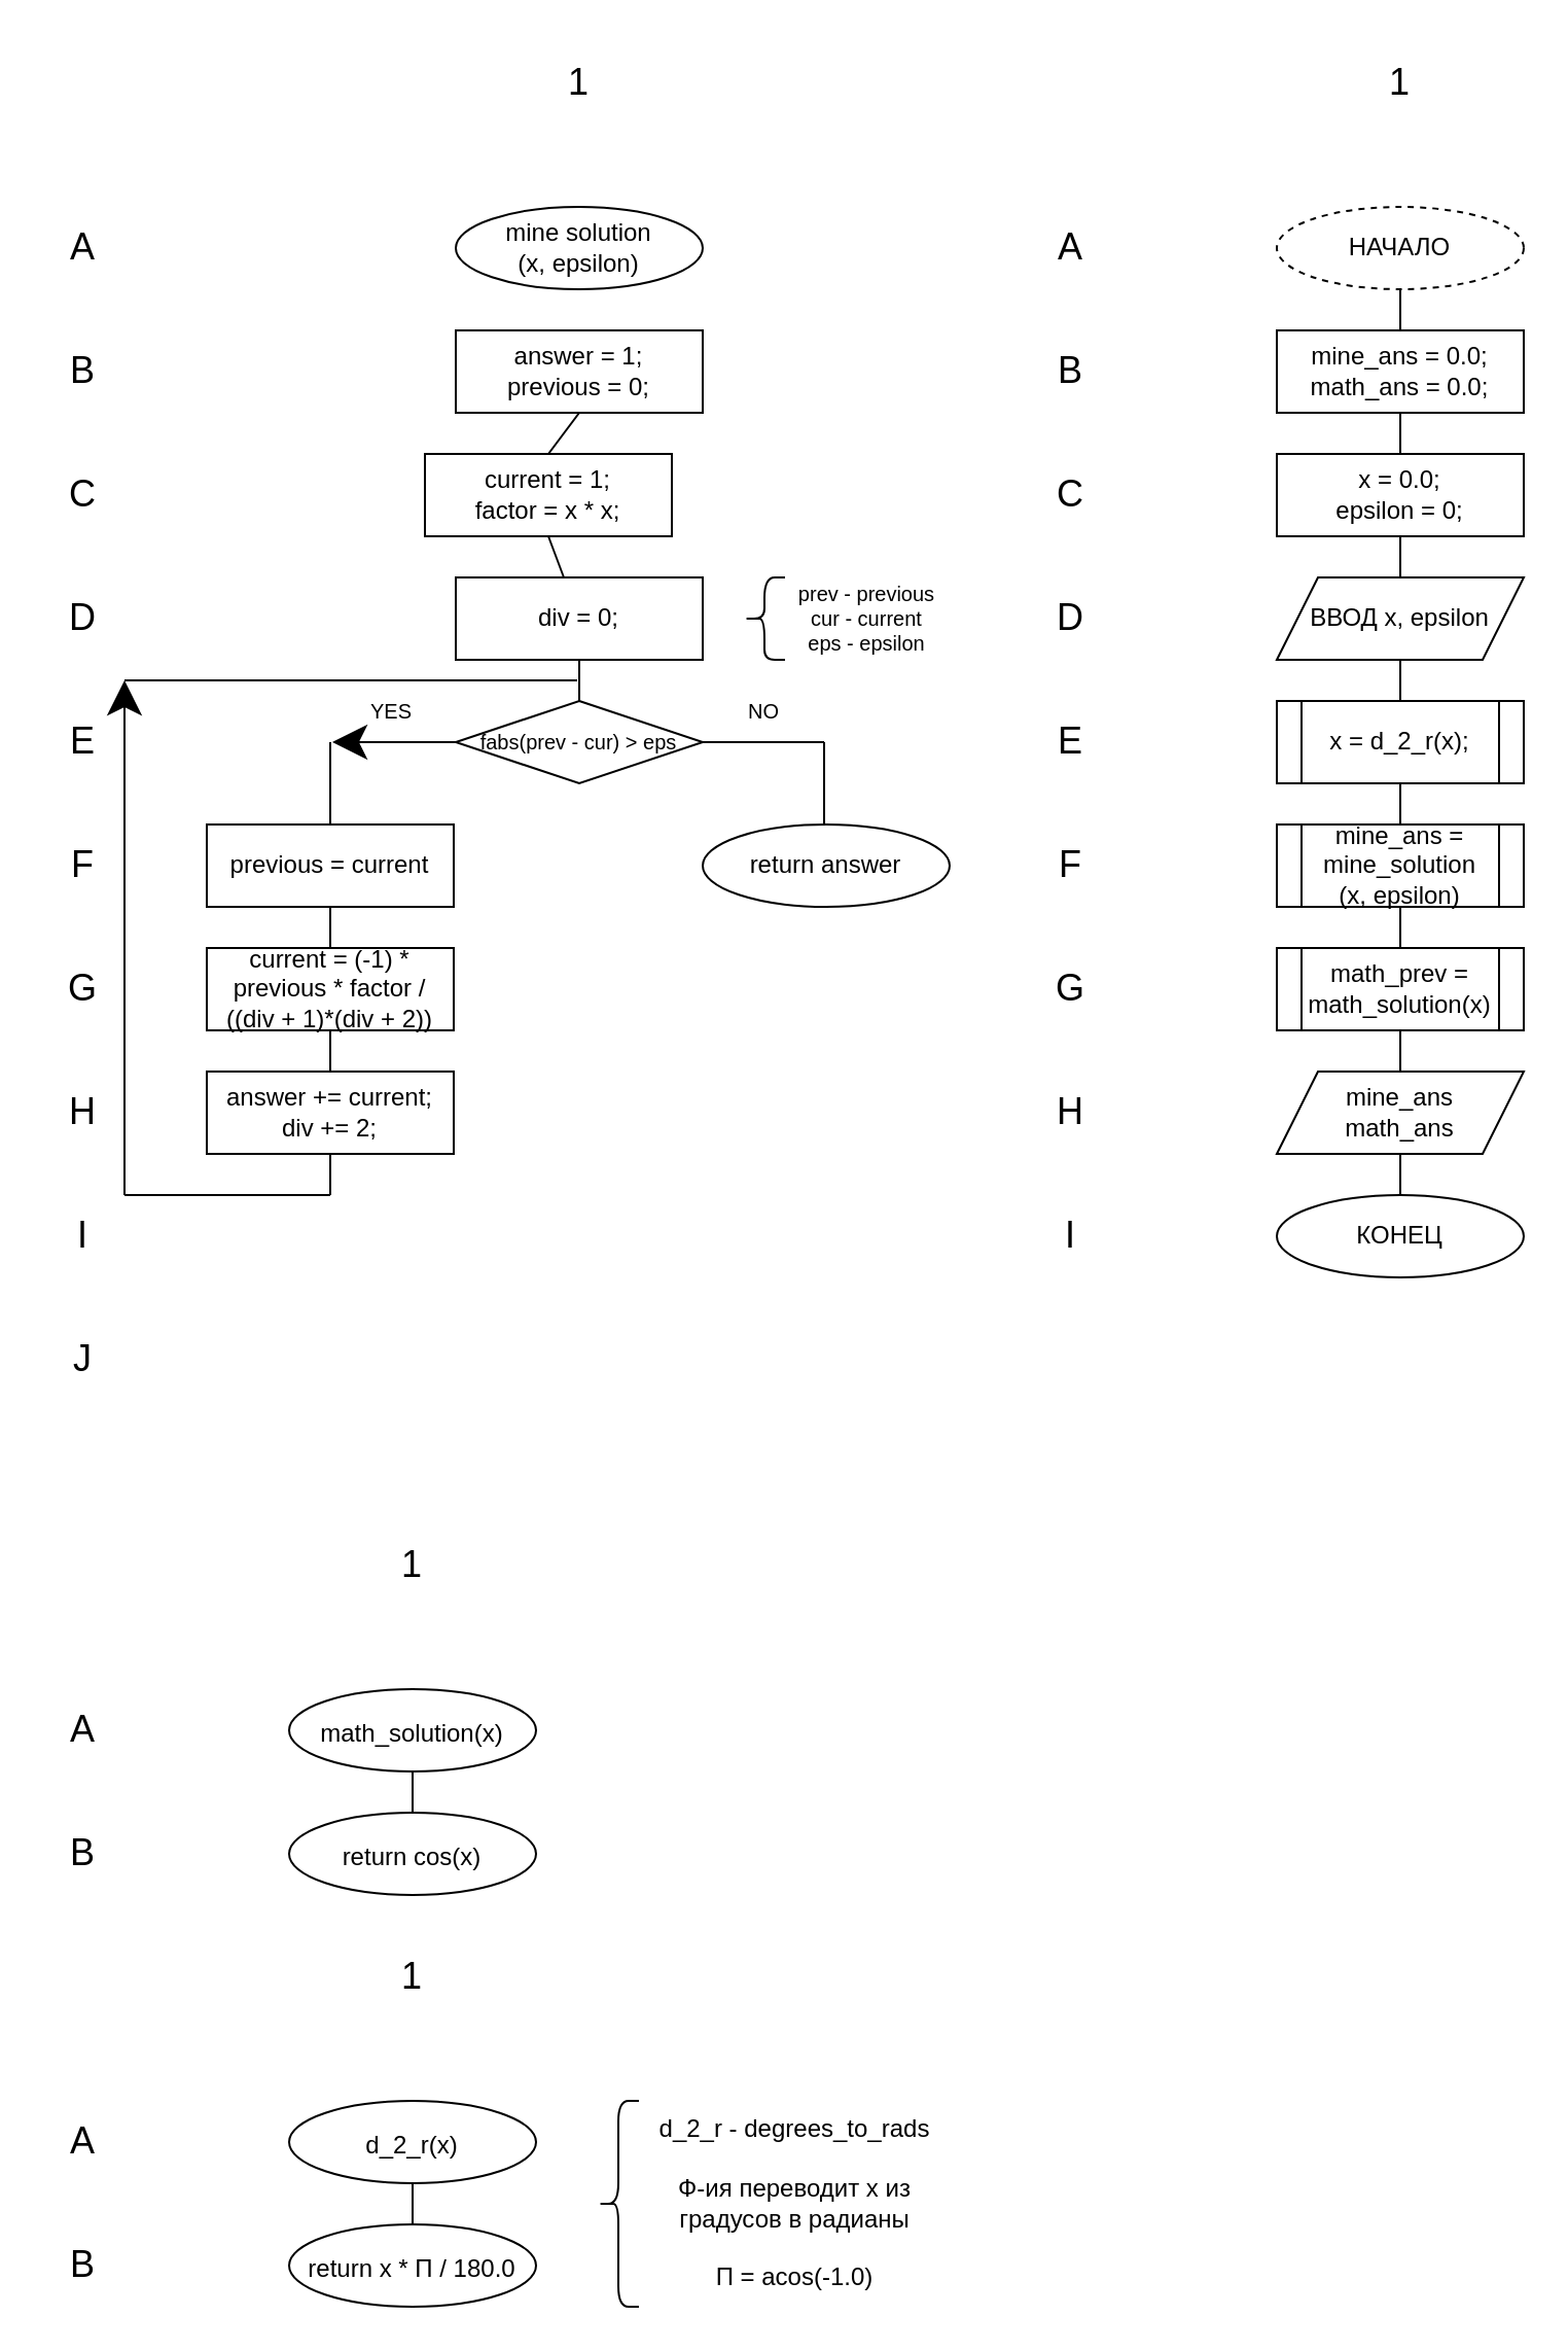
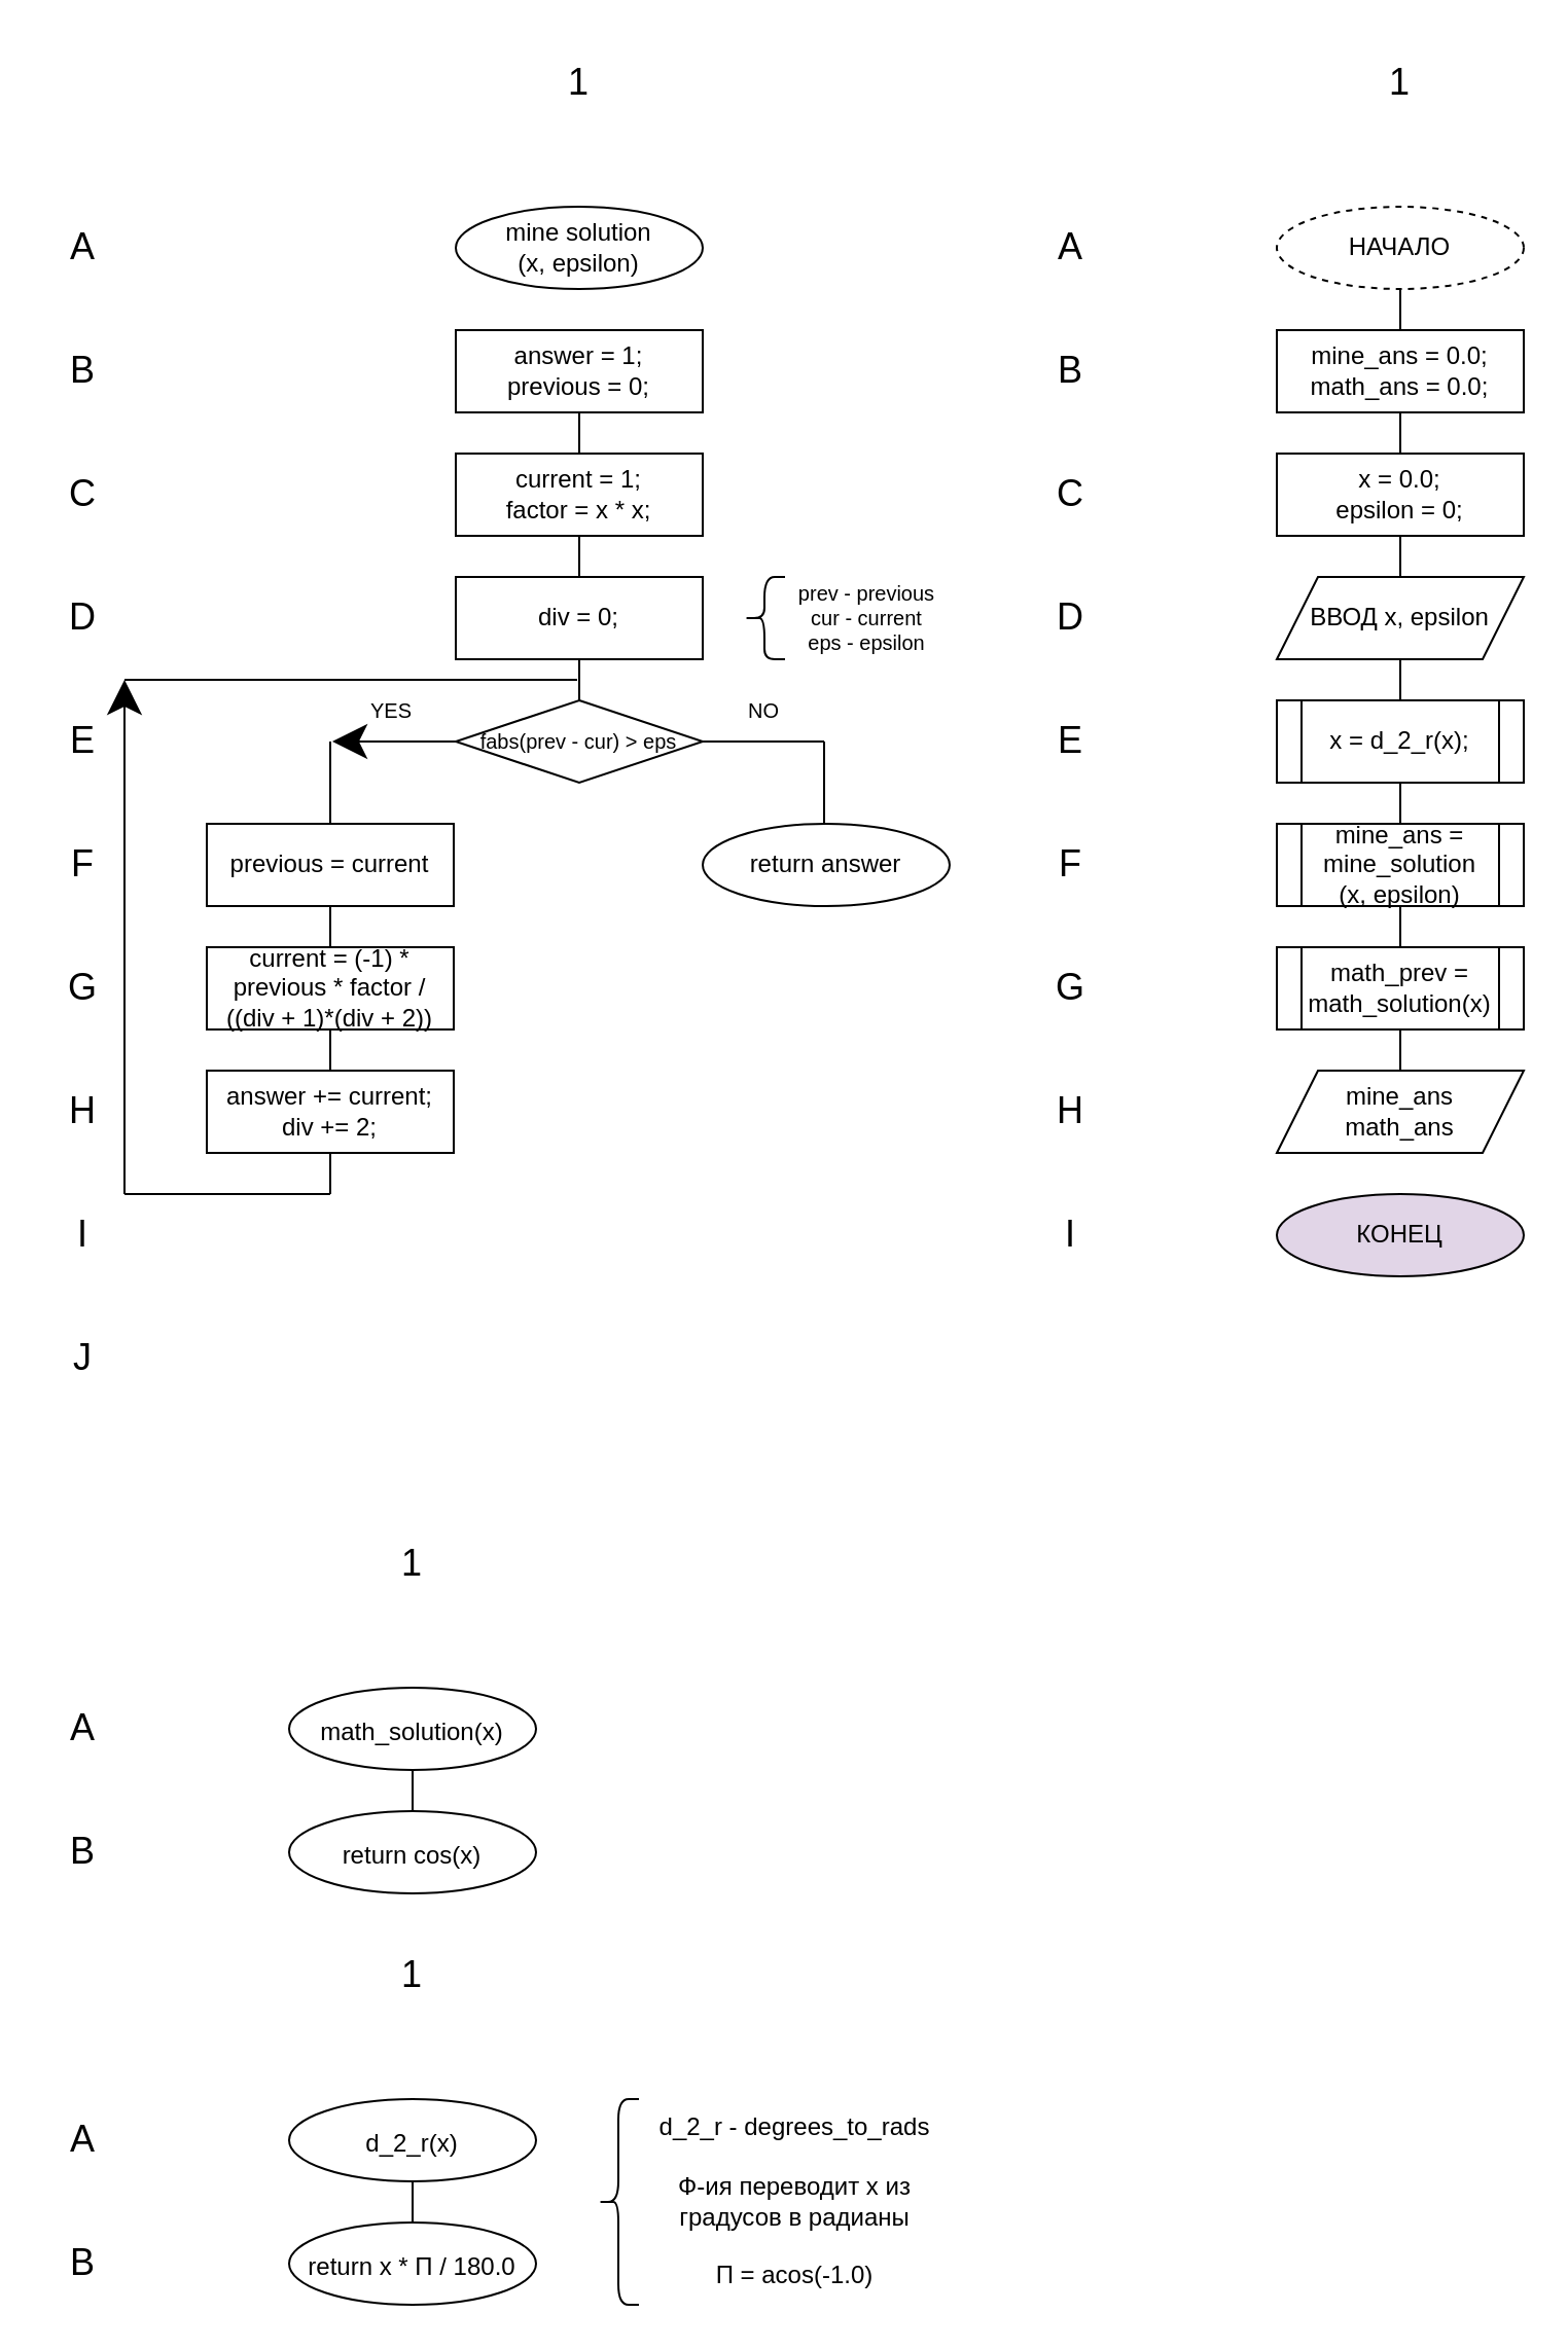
- <mxCell id="4" value="current = 1;&lt;br&gt;factor = x * x;" style="rounded=0;whiteSpace=wrap;html=1;" vertex="1" parent="1"><mxGeometry x="206" y="220" width="120" height="40" as="geometry" /></mxCell>
+ <mxCell id="4" value="current = 1;&lt;br&gt;factor = x * x;" style="rounded=0;whiteSpace=wrap;html=1;" vertex="1" parent="1"><mxGeometry x="221" y="220" width="120" height="40" as="geometry" /></mxCell>
- <mxCell id="67" value="" style="endArrow=none;html=1;rounded=0;fontSize=12;exitX=0.5;exitY=0;exitDx=0;exitDy=0;entryX=0.5;entryY=1;entryDx=0;entryDy=0;" edge="1" parent="1" source="66" target="64"><mxGeometry width="50" height="50" relative="1" as="geometry"><mxPoint x="670" y="520" as="sourcePoint" /><mxPoint x="720" y="470" as="targetPoint" /></mxGeometry></mxCell>
- <mxCell id="66" value="КОНЕЦ" style="ellipse;whiteSpace=wrap;html=1;" vertex="1" parent="1"><mxGeometry x="620" y="580" width="120" height="40" as="geometry" /></mxCell>
+ <mxCell id="66" value="КОНЕЦ" style="ellipse;whiteSpace=wrap;html=1;fillColor=#e1d5e7;" vertex="1" parent="1"><mxGeometry x="620" y="580" width="120" height="40" as="geometry" /></mxCell>
